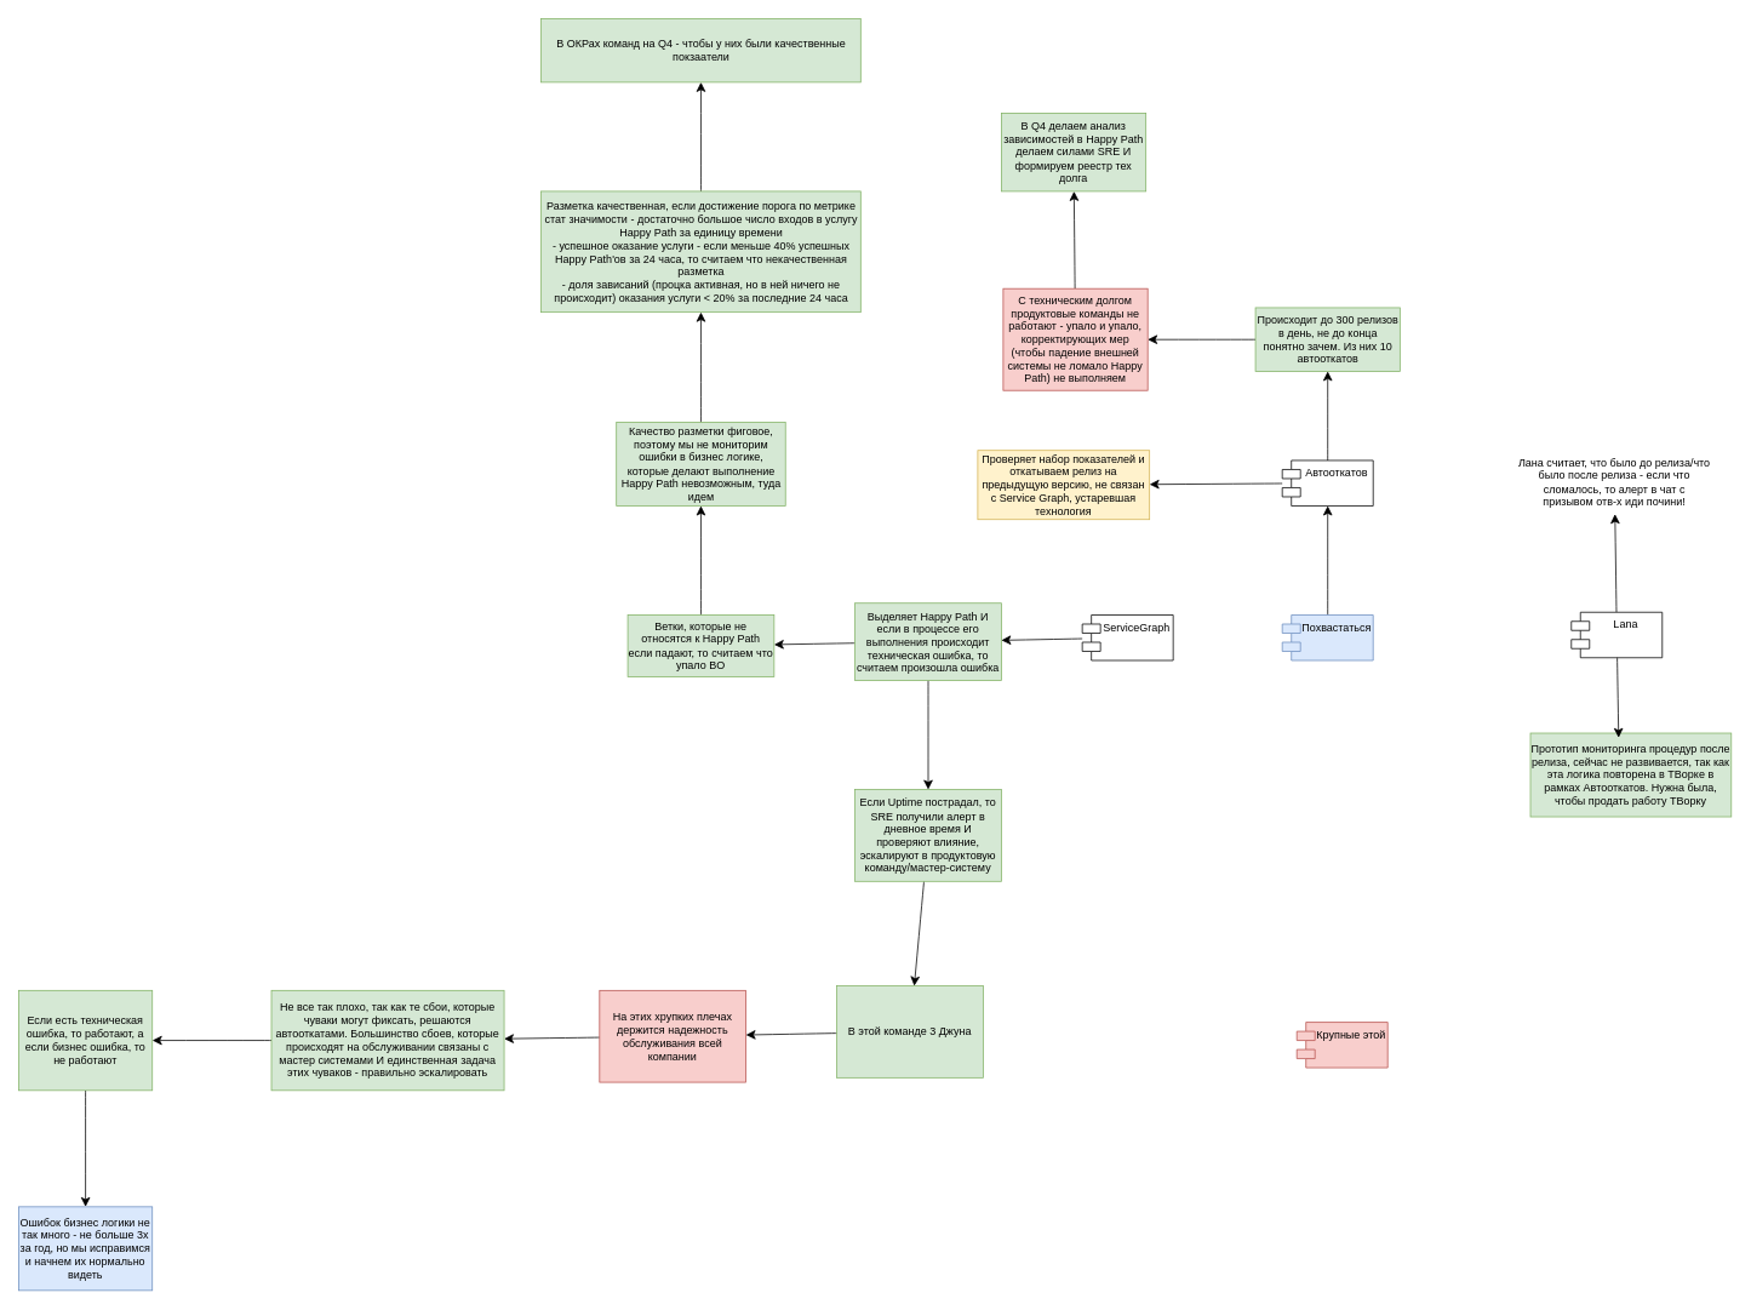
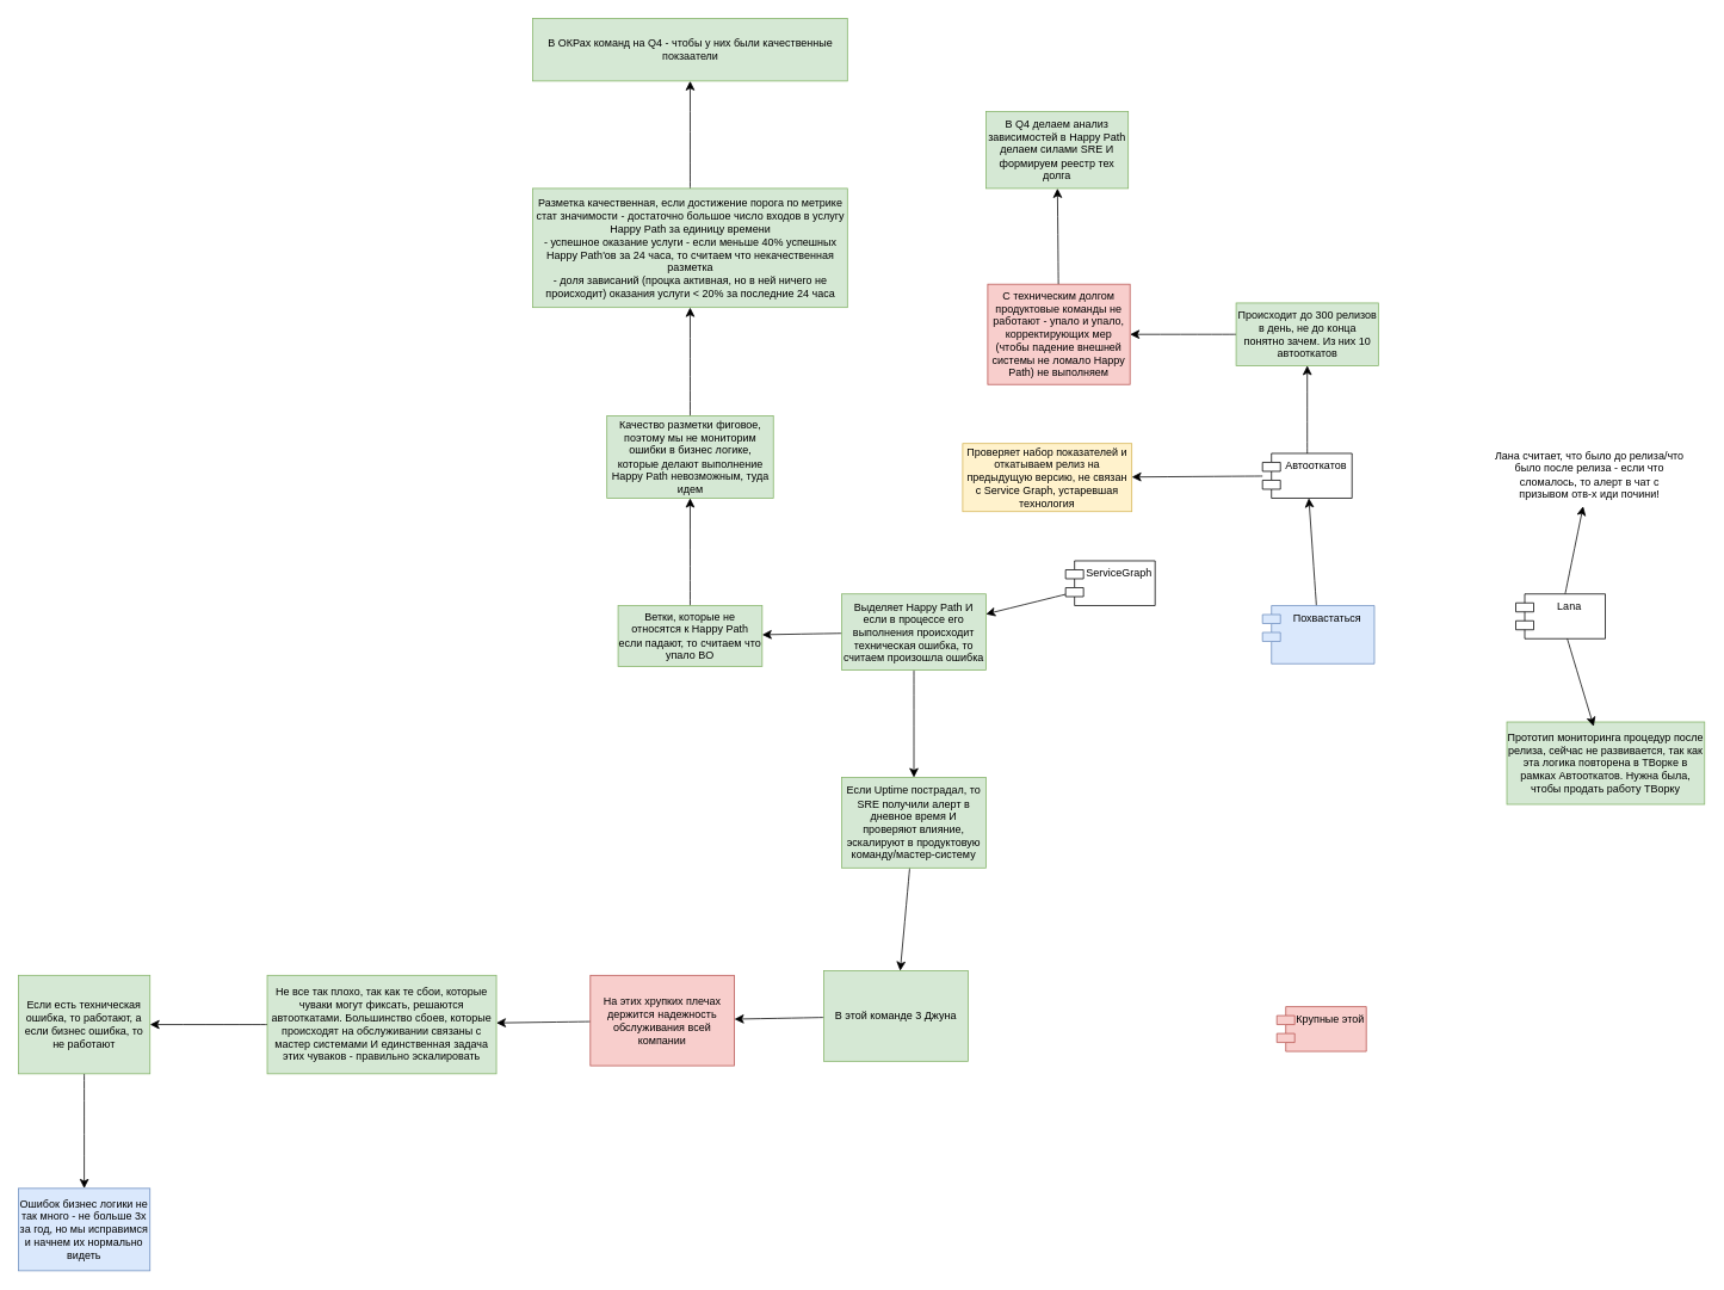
- <mxCell id="9" value="Lana" style="shape=module;align=left;spacingLeft=20;align=center;verticalAlign=top;whiteSpace=wrap;html=1;" vertex="1" parent="1"><mxGeometry x="1728" y="673" width="100" height="50" as="geometry" /></mxCell>
+ <mxCell id="9" value="Lana" style="shape=module;align=left;spacingLeft=20;align=center;verticalAlign=top;whiteSpace=wrap;html=1;" vertex="1" parent="1"><mxGeometry x="1693" y="663" width="100" height="50" as="geometry" /></mxCell>
- <mxCell id="12" value="ServiceGraph" style="shape=module;align=left;spacingLeft=20;align=center;verticalAlign=top;whiteSpace=wrap;html=1;" vertex="1" parent="1"><mxGeometry x="1190" y="676" width="100" height="50" as="geometry" /></mxCell>
+ <mxCell id="12" value="ServiceGraph" style="shape=module;align=left;spacingLeft=20;align=center;verticalAlign=top;whiteSpace=wrap;html=1;" vertex="1" parent="1"><mxGeometry x="1190" y="626" width="100" height="50" as="geometry" /></mxCell>
- <mxCell id="4" value="Похвастаться" style="shape=module;align=left;spacingLeft=20;align=center;verticalAlign=top;whiteSpace=wrap;html=1;fillColor=#dae8fc;strokeColor=#6c8ebf;" vertex="1" parent="1"><mxGeometry x="1410" y="676" width="100" height="50" as="geometry" /></mxCell>
+ <mxCell id="4" value="Похвастаться" style="shape=module;align=left;spacingLeft=20;align=center;verticalAlign=top;whiteSpace=wrap;html=1;fillColor=#dae8fc;strokeColor=#6c8ebf;" vertex="1" parent="1"><mxGeometry x="1410" y="676" width="125" height="65" as="geometry" /></mxCell>
